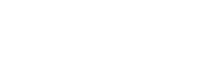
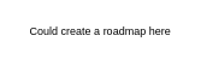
+ <mxCell id="2" value="Could create a roadmap here&lt;br&gt;" style="text;html=1;align=center;verticalAlign=middle;resizable=0;points=[];autosize=1;strokeColor=none;fillColor=none;" vertex="1" parent="1"><mxGeometry x="20" y="20" width="180" height="30" as="geometry" /></mxCell>
